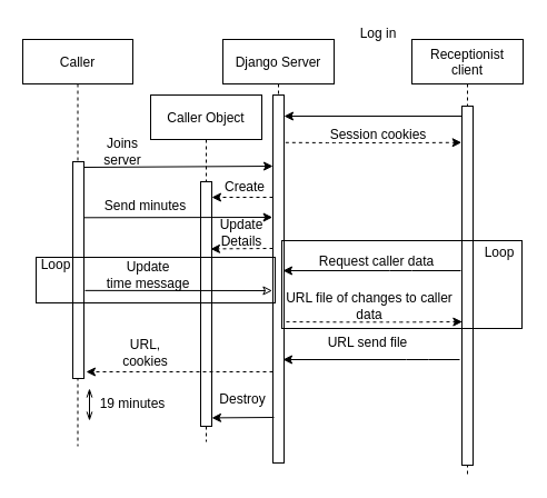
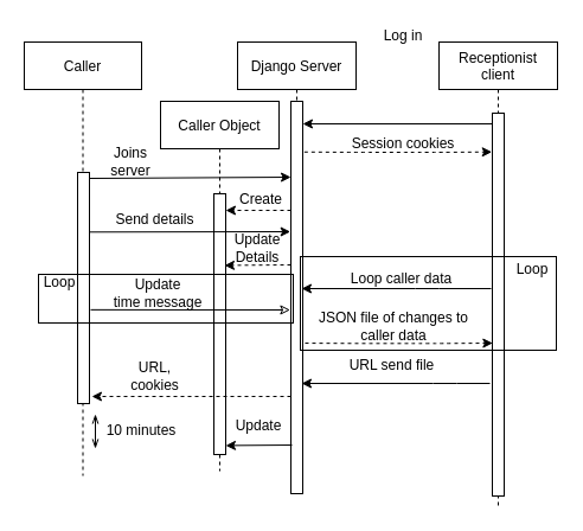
- <mxCell id="14" value="Send minutes" style="text;html=1;strokeColor=none;fillColor=none;align=center;verticalAlign=middle;whiteSpace=wrap;rounded=0;" vertex="1" parent="1"><mxGeometry x="92" y="175" width="77" height="20" as="geometry" /></mxCell>
+ <mxCell id="14" value="Send details" style="text;html=1;strokeColor=none;fillColor=none;align=center;verticalAlign=middle;whiteSpace=wrap;rounded=0;" vertex="1" parent="1"><mxGeometry x="92" y="175" width="77" height="20" as="geometry" /></mxCell>
- <mxCell id="16" value="Request caller data" style="text;html=1;strokeColor=none;fillColor=none;align=center;verticalAlign=middle;whiteSpace=wrap;rounded=0;" vertex="1" parent="1"><mxGeometry x="274.5" y="225" width="127" height="20" as="geometry" /></mxCell>
+ <mxCell id="16" value="Loop caller data" style="text;html=1;strokeColor=none;fillColor=none;align=center;verticalAlign=middle;whiteSpace=wrap;rounded=0;" vertex="1" parent="1"><mxGeometry x="274.5" y="225" width="127" height="20" as="geometry" /></mxCell>
- <mxCell id="18" value="URL file of changes to caller data" style="text;html=1;strokeColor=none;fillColor=none;align=center;verticalAlign=middle;whiteSpace=wrap;rounded=0;" vertex="1" parent="1"><mxGeometry x="254" y="265" width="156" height="20" as="geometry" /></mxCell>
+ <mxCell id="18" value="JSON file of changes to caller data" style="text;html=1;strokeColor=none;fillColor=none;align=center;verticalAlign=middle;whiteSpace=wrap;rounded=0;" vertex="1" parent="1"><mxGeometry x="254" y="265" width="156" height="20" as="geometry" /></mxCell>
- <mxCell id="27" value="Destroy" style="text;html=1;strokeColor=none;fillColor=none;align=center;verticalAlign=middle;whiteSpace=wrap;rounded=0;" vertex="1" parent="1"><mxGeometry x="198" y="349" width="40" height="20" as="geometry" /></mxCell>
+ <mxCell id="27" value="Update" style="text;html=1;strokeColor=none;fillColor=none;align=center;verticalAlign=middle;whiteSpace=wrap;rounded=0;" vertex="1" parent="1"><mxGeometry x="198" y="349" width="40" height="20" as="geometry" /></mxCell>
- <mxCell id="39" value="19 minutes" style="text;html=1;strokeColor=none;fillColor=none;align=center;verticalAlign=middle;whiteSpace=wrap;rounded=0;" vertex="1" parent="1"><mxGeometry x="83" y="353" width="72" height="20" as="geometry" /></mxCell>
+ <mxCell id="39" value="10 minutes" style="text;html=1;strokeColor=none;fillColor=none;align=center;verticalAlign=middle;whiteSpace=wrap;rounded=0;" vertex="1" parent="1"><mxGeometry x="83" y="353" width="72" height="20" as="geometry" /></mxCell>
